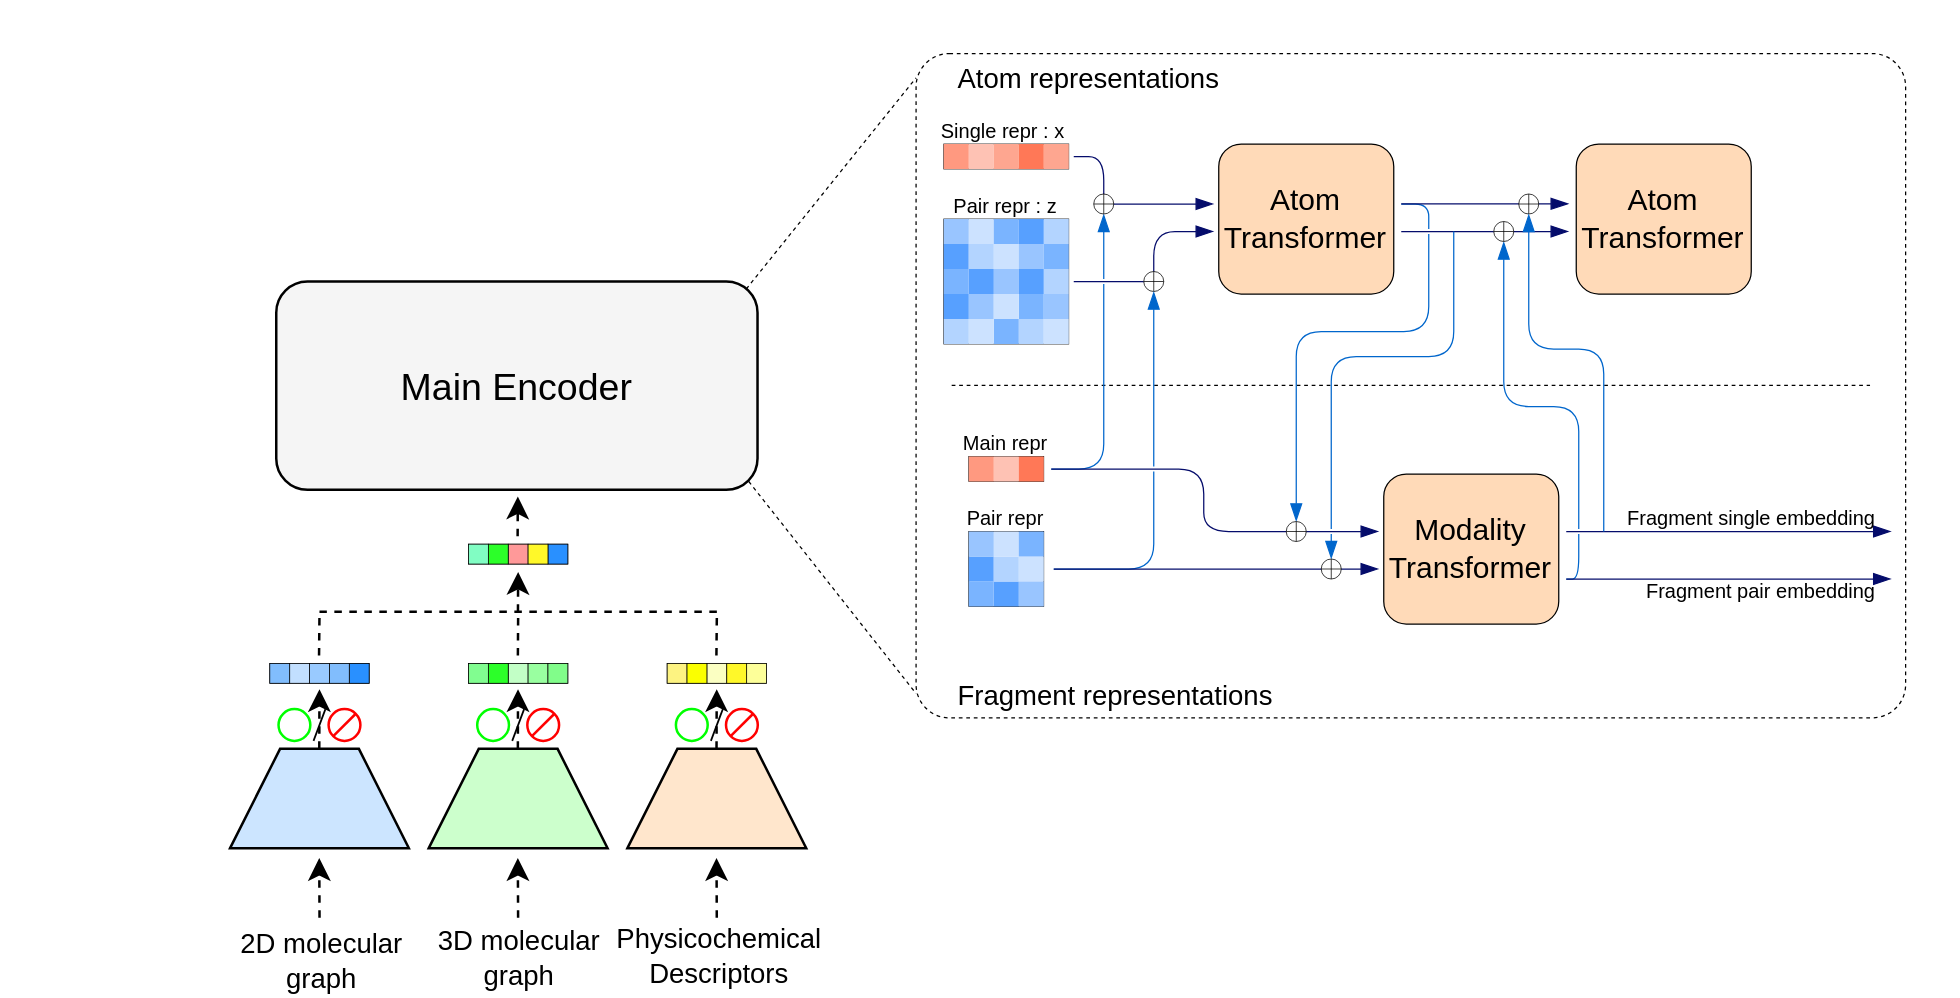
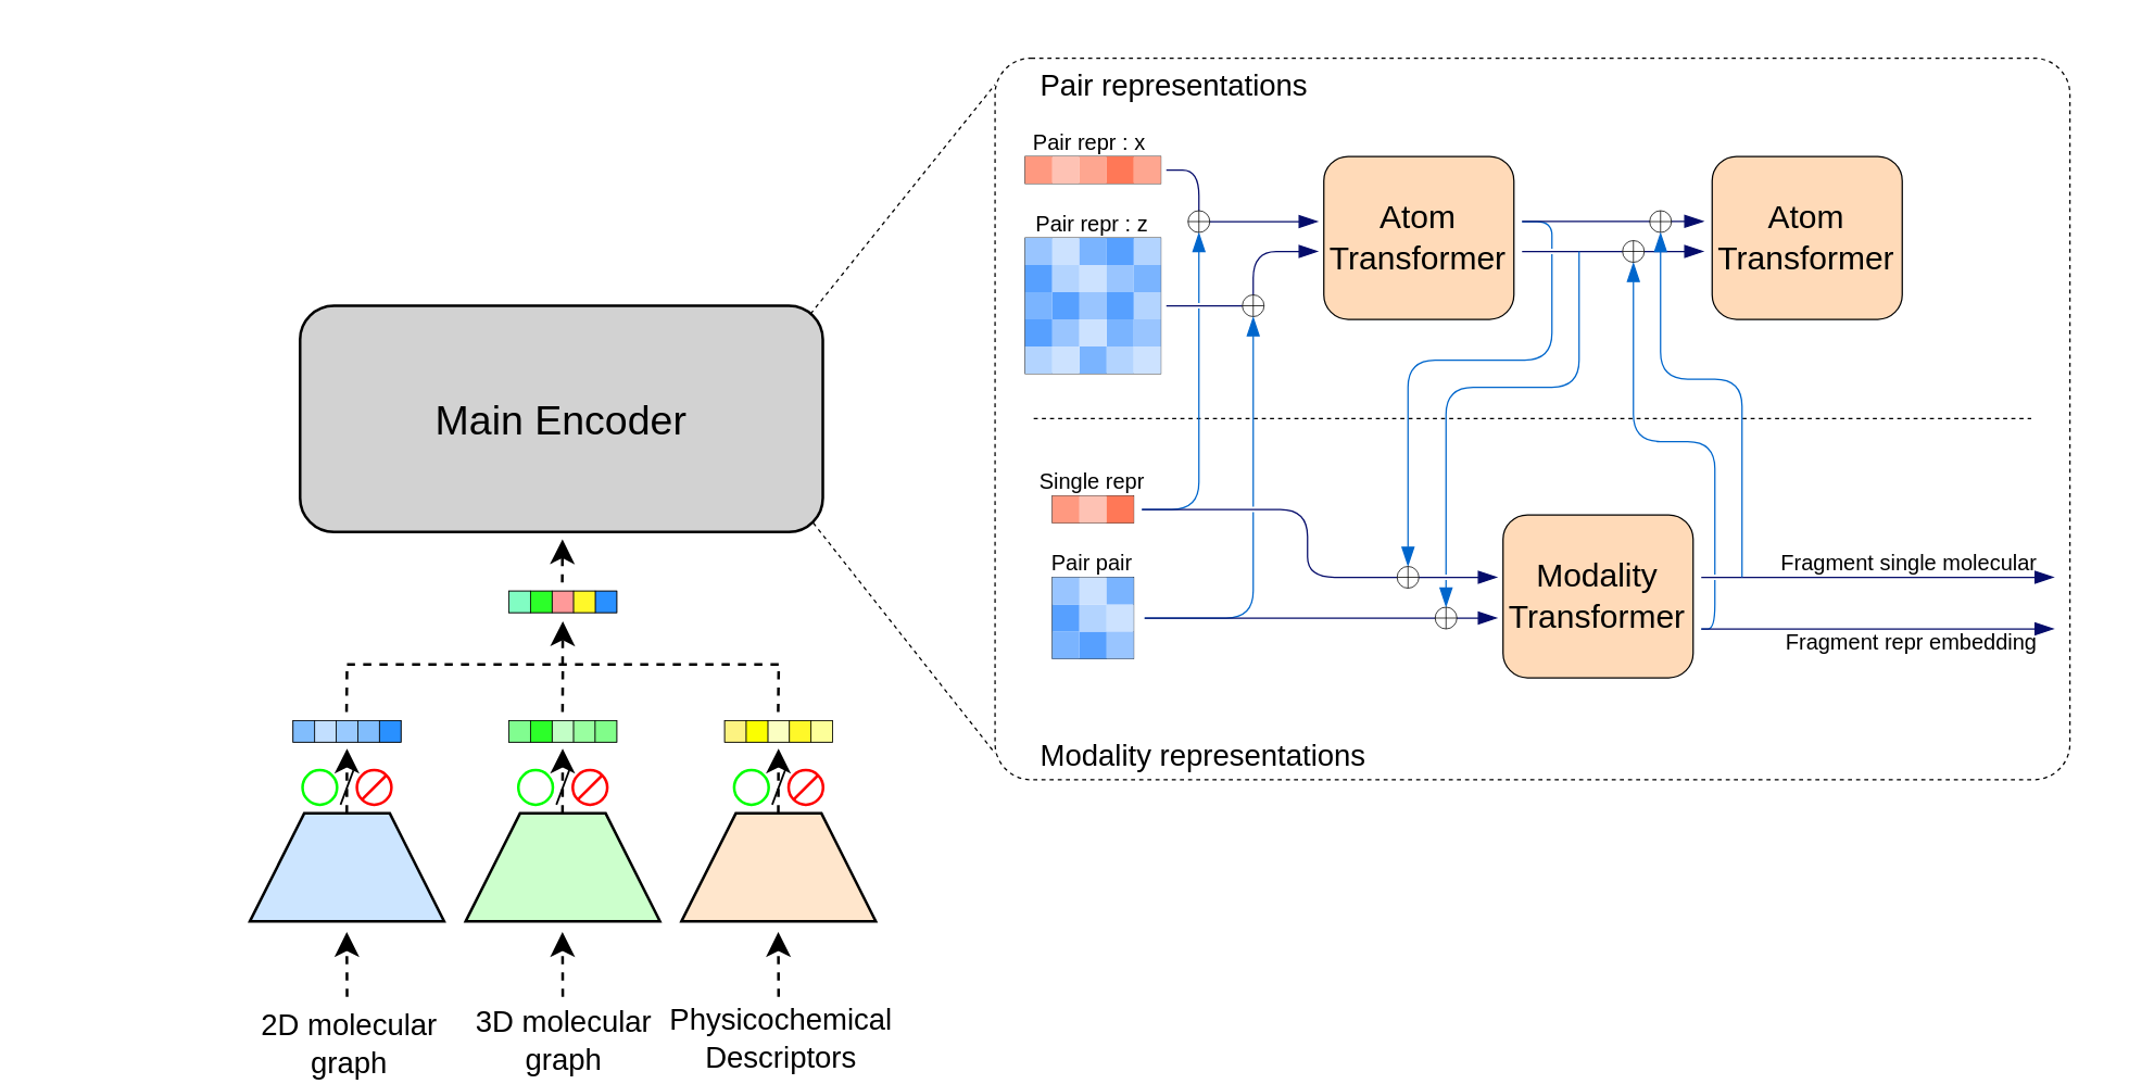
- <mxCell id="72" value="Atom representations" style="text;html=1;align=left;verticalAlign=middle;whiteSpace=wrap;rounded=0;fontSize=11;" parent="1" vertex="1"><mxGeometry x="381" y="26" width="115.07" height="10" as="geometry" /></mxCell>
+ <mxCell id="72" value="Pair representations" style="text;html=1;align=left;verticalAlign=middle;whiteSpace=wrap;rounded=0;fontSize=11;" parent="1" vertex="1"><mxGeometry x="381" y="26" width="115.07" height="10" as="geometry" /></mxCell>
- <mxCell id="70" value="&lt;font&gt;Single repr : x&lt;/font&gt;" style="text;html=1;align=center;verticalAlign=middle;whiteSpace=wrap;rounded=0;fontSize=8;" parent="1" vertex="1"><mxGeometry x="371" y="47" width="60" height="10" as="geometry" /></mxCell>
+ <mxCell id="70" value="&lt;font&gt;Pair repr : x&lt;/font&gt;" style="text;html=1;align=center;verticalAlign=middle;whiteSpace=wrap;rounded=0;fontSize=8;" parent="1" vertex="1"><mxGeometry x="371" y="47" width="60" height="10" as="geometry" /></mxCell>
- <mxCell id="8" value="&lt;font style=&quot;font-size: 15px;&quot;&gt;Main Encoder&lt;/font&gt;" style="rounded=1;whiteSpace=wrap;html=1;fillColor=#f5f5f5;" parent="1" vertex="1"><mxGeometry x="110" y="112" width="192.51" height="83.34" as="geometry" /></mxCell>
+ <mxCell id="8" value="&lt;font style=&quot;font-size: 15px;&quot;&gt;Main Encoder&lt;/font&gt;" style="rounded=1;whiteSpace=wrap;html=1;fillColor=#D2D2D2;" parent="1" vertex="1"><mxGeometry x="110" y="112" width="192.51" height="83.34" as="geometry" /></mxCell>
- <mxCell id="101" value="&lt;font&gt;Main repr&lt;/font&gt;" style="text;html=1;align=center;verticalAlign=middle;whiteSpace=wrap;rounded=0;fontSize=8;" parent="1" vertex="1"><mxGeometry x="377" y="172" width="50" height="10" as="geometry" /></mxCell>
+ <mxCell id="101" value="&lt;font&gt;Single repr&lt;/font&gt;" style="text;html=1;align=center;verticalAlign=middle;whiteSpace=wrap;rounded=0;fontSize=8;" parent="1" vertex="1"><mxGeometry x="377" y="172" width="50" height="10" as="geometry" /></mxCell>
- <mxCell id="102" value="&lt;font&gt;Pair repr&lt;/font&gt;" style="text;html=1;align=center;verticalAlign=middle;whiteSpace=wrap;rounded=0;fontSize=8;" parent="1" vertex="1"><mxGeometry x="377" y="202" width="50" height="10" as="geometry" /></mxCell>
+ <mxCell id="102" value="&lt;font&gt;Pair pair&lt;/font&gt;" style="text;html=1;align=center;verticalAlign=middle;whiteSpace=wrap;rounded=0;fontSize=8;" parent="1" vertex="1"><mxGeometry x="377" y="202" width="50" height="10" as="geometry" /></mxCell>
- <mxCell id="157" value="&lt;font&gt;Fragment single embedding&lt;/font&gt;" style="text;html=1;align=right;verticalAlign=middle;whiteSpace=wrap;rounded=0;fontSize=8;" vertex="1" parent="1"><mxGeometry x="641" y="202" width="111" height="10" as="geometry" /></mxCell>
+ <mxCell id="157" value="&lt;font&gt;Fragment single molecular&lt;/font&gt;" style="text;html=1;align=right;verticalAlign=middle;whiteSpace=wrap;rounded=0;fontSize=8;" vertex="1" parent="1"><mxGeometry x="641" y="202" width="111" height="10" as="geometry" /></mxCell>
- <mxCell id="156" value="&lt;font&gt;Fragment pair embedding&lt;/font&gt;" style="text;html=1;align=right;verticalAlign=middle;whiteSpace=wrap;rounded=0;fontSize=8;" vertex="1" parent="1"><mxGeometry x="641" y="231" width="111" height="10" as="geometry" /></mxCell>
+ <mxCell id="156" value="&lt;font&gt;Fragment repr embedding&lt;/font&gt;" style="text;html=1;align=right;verticalAlign=middle;whiteSpace=wrap;rounded=0;fontSize=8;" vertex="1" parent="1"><mxGeometry x="641" y="231" width="111" height="10" as="geometry" /></mxCell>
- <mxCell id="73" value="Fragment representations" style="text;html=1;align=left;verticalAlign=middle;whiteSpace=wrap;rounded=0;fontSize=11;" parent="1" vertex="1"><mxGeometry x="381" y="272.53" width="130" height="10" as="geometry" /></mxCell>
+ <mxCell id="73" value="Modality representations" style="text;html=1;align=left;verticalAlign=middle;whiteSpace=wrap;rounded=0;fontSize=11;" parent="1" vertex="1"><mxGeometry x="381" y="272.53" width="130" height="10" as="geometry" /></mxCell>
